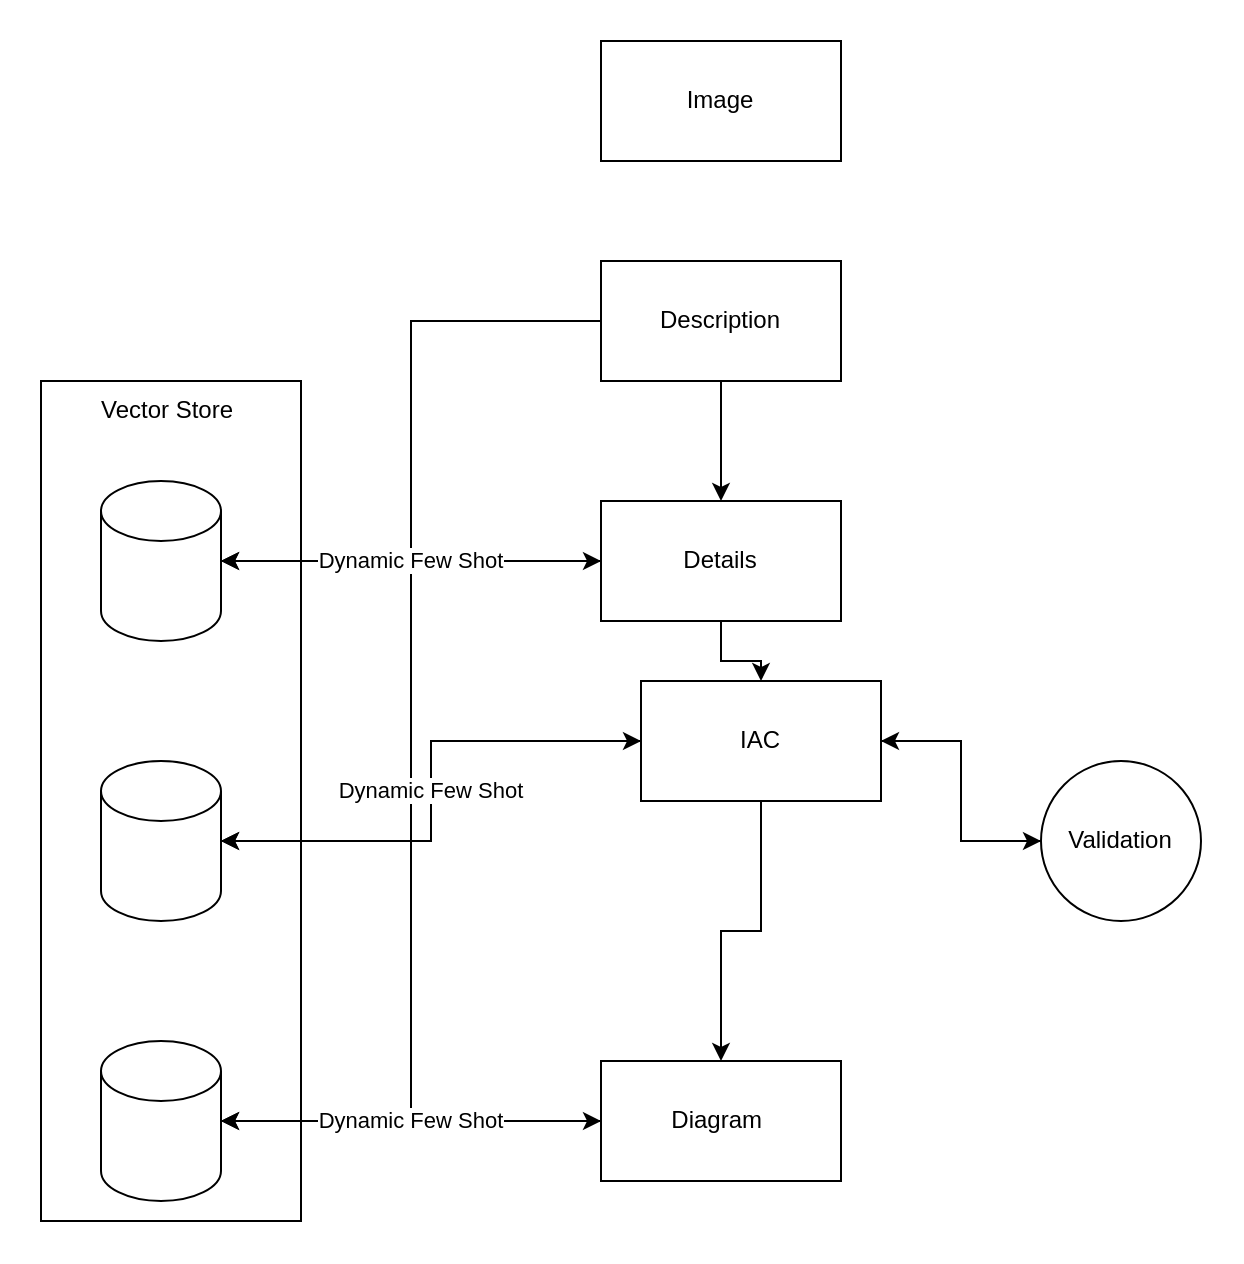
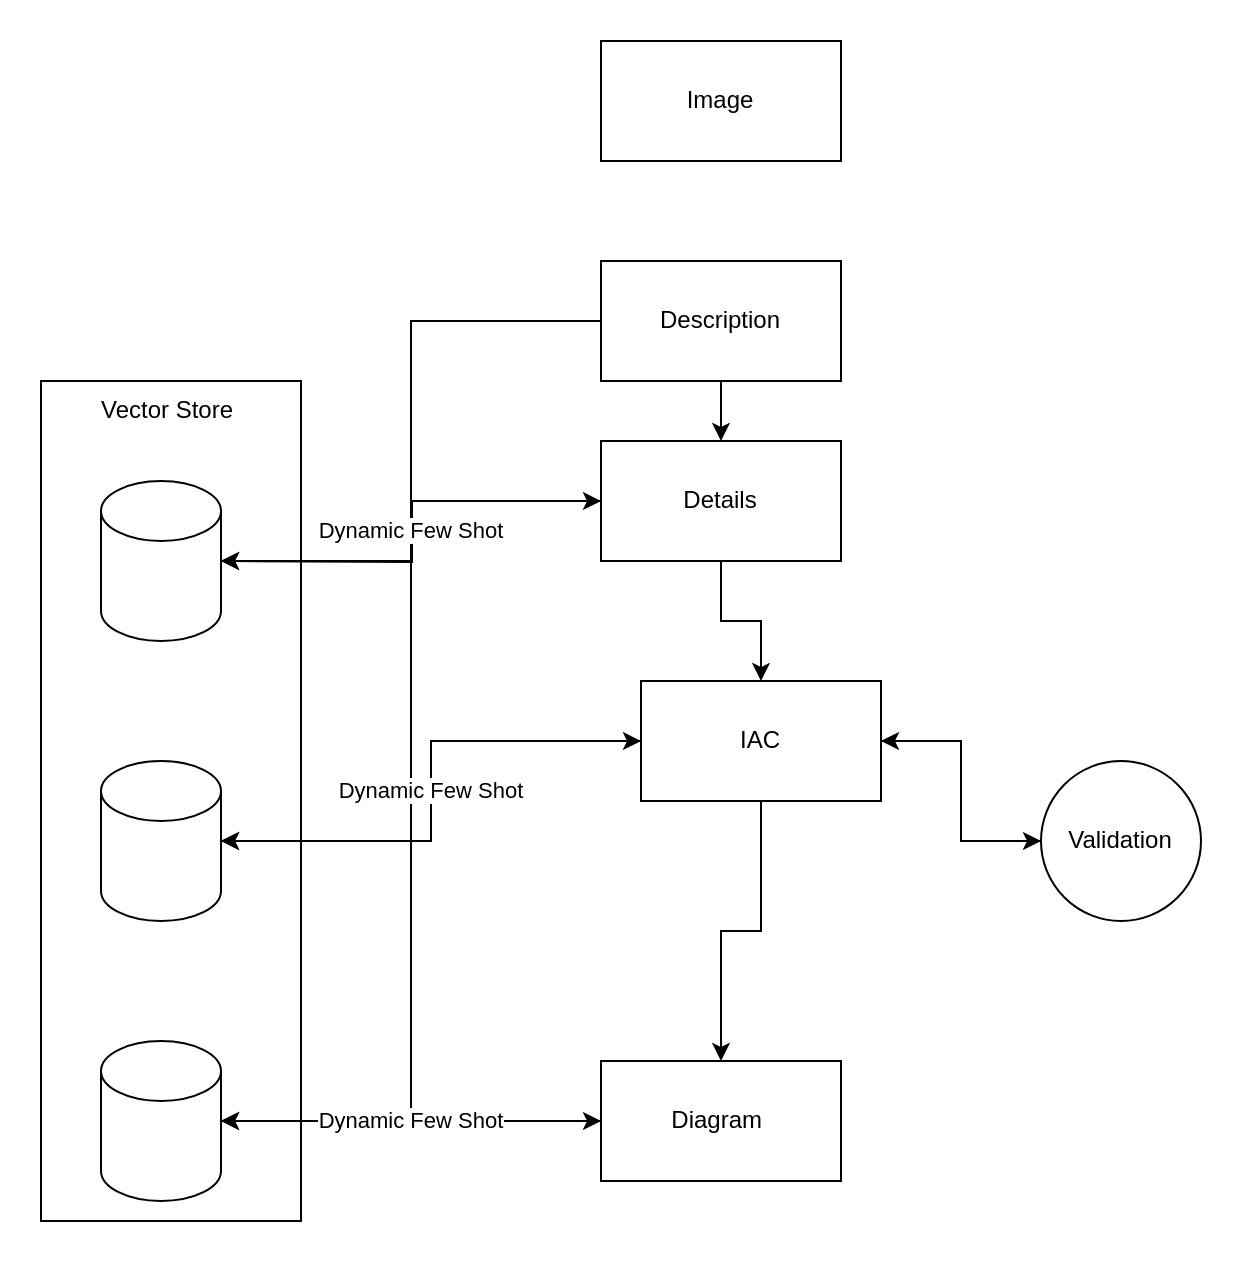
- <mxCell id="11" value="Details" style="whiteSpace=wrap;html=1;rounded=0;" parent="1" vertex="1"><mxGeometry x="300" y="250" width="120" height="60" as="geometry" /></mxCell>
+ <mxCell id="11" value="Details" style="whiteSpace=wrap;html=1;rounded=0;" parent="1" vertex="1"><mxGeometry x="300" y="220" width="120" height="60" as="geometry" /></mxCell>
